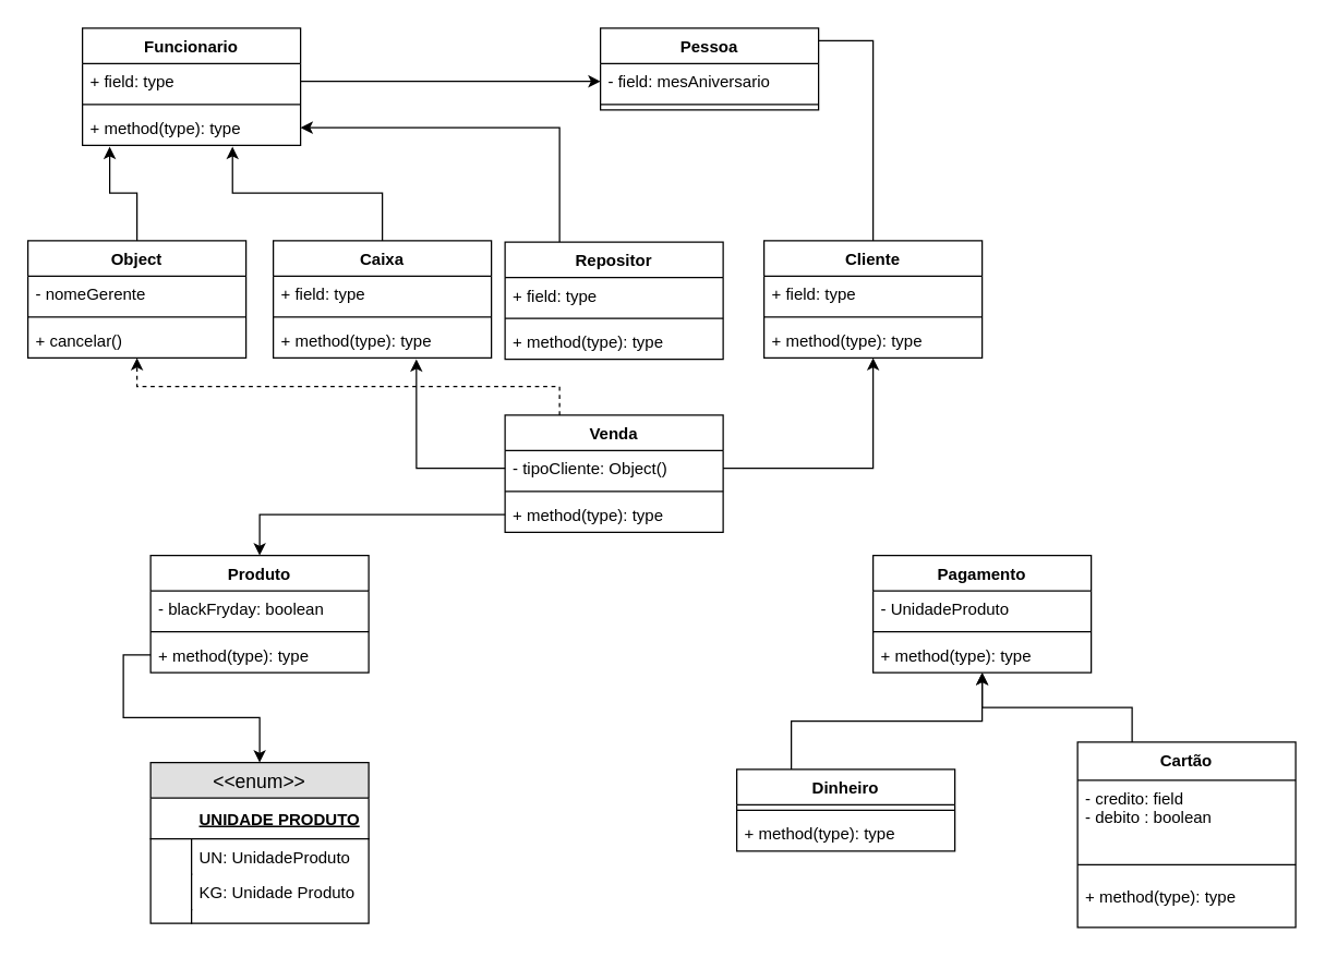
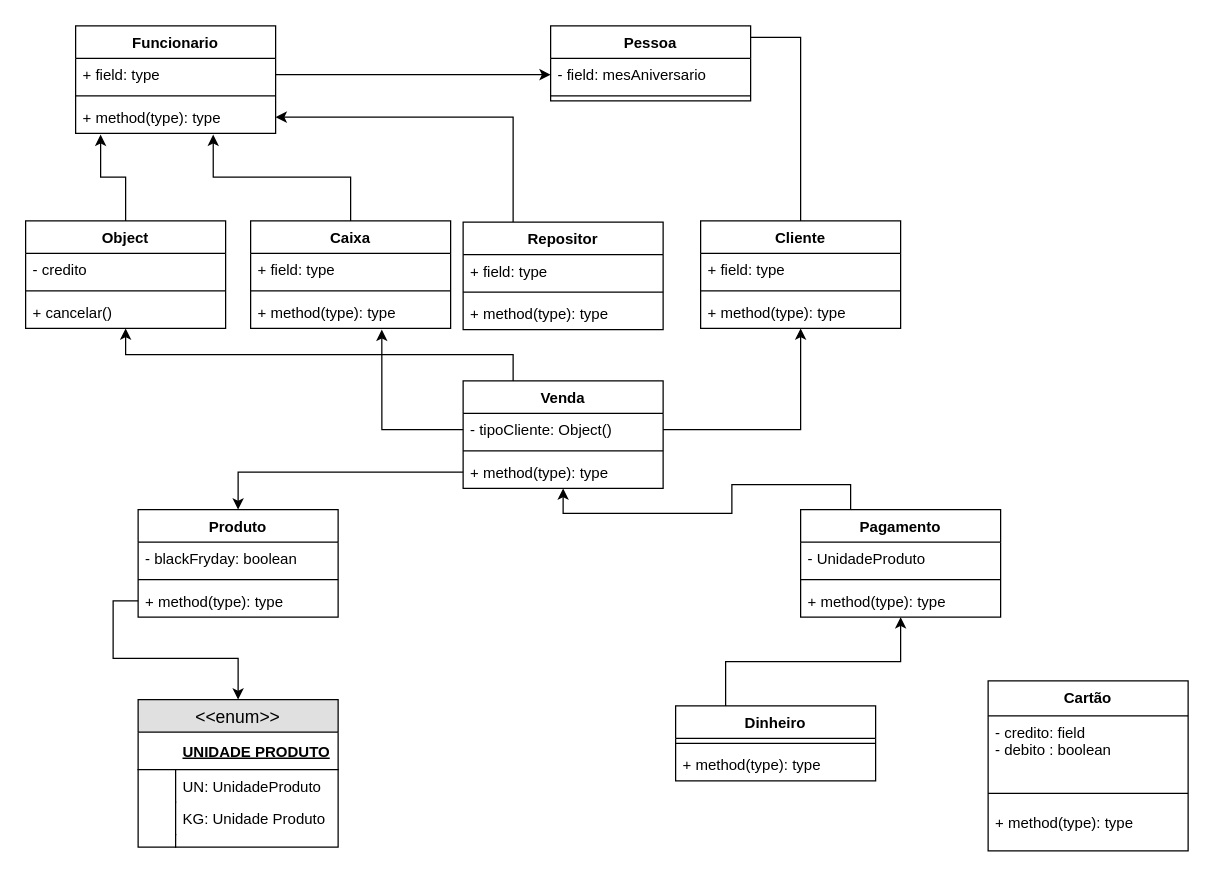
- <mxCell id="35" value="- nomeGerente" style="text;strokeColor=none;fillColor=none;align=left;verticalAlign=top;spacingLeft=4;spacingRight=4;overflow=hidden;rotatable=0;points=[[0,0.5],[1,0.5]];portConstraint=eastwest;" vertex="1" parent="34"><mxGeometry y="26" width="160" height="26" as="geometry" /></mxCell>
+ <mxCell id="35" value="- credito" style="text;strokeColor=none;fillColor=none;align=left;verticalAlign=top;spacingLeft=4;spacingRight=4;overflow=hidden;rotatable=0;points=[[0,0.5],[1,0.5]];portConstraint=eastwest;" vertex="1" parent="34"><mxGeometry y="26" width="160" height="26" as="geometry" /></mxCell>
- <mxCell id="25" style="edgeStyle=orthogonalEdgeStyle;rounded=0;orthogonalLoop=1;jettySize=auto;html=1;exitX=0.25;exitY=0;exitDx=0;exitDy=0;dashed=1;" edge="1" parent="1" source="26" target="34"><mxGeometry relative="1" as="geometry" /></mxCell>
+ <mxCell id="25" style="edgeStyle=orthogonalEdgeStyle;rounded=0;orthogonalLoop=1;jettySize=auto;html=1;exitX=0.25;exitY=0;exitDx=0;exitDy=0;" edge="1" parent="1" source="26" target="34"><mxGeometry relative="1" as="geometry" /></mxCell>
+ <mxCell id="60" style="edgeStyle=orthogonalEdgeStyle;rounded=0;orthogonalLoop=1;jettySize=auto;html=1;exitX=0.25;exitY=0;exitDx=0;exitDy=0;" edge="1" parent="1" source="61" target="26"><mxGeometry relative="1" as="geometry" /></mxCell>
- <mxCell id="55" style="edgeStyle=orthogonalEdgeStyle;rounded=0;orthogonalLoop=1;jettySize=auto;html=1;exitX=0.25;exitY=0;exitDx=0;exitDy=0;" edge="1" parent="1" source="56" target="61"><mxGeometry relative="1" as="geometry" /></mxCell>
